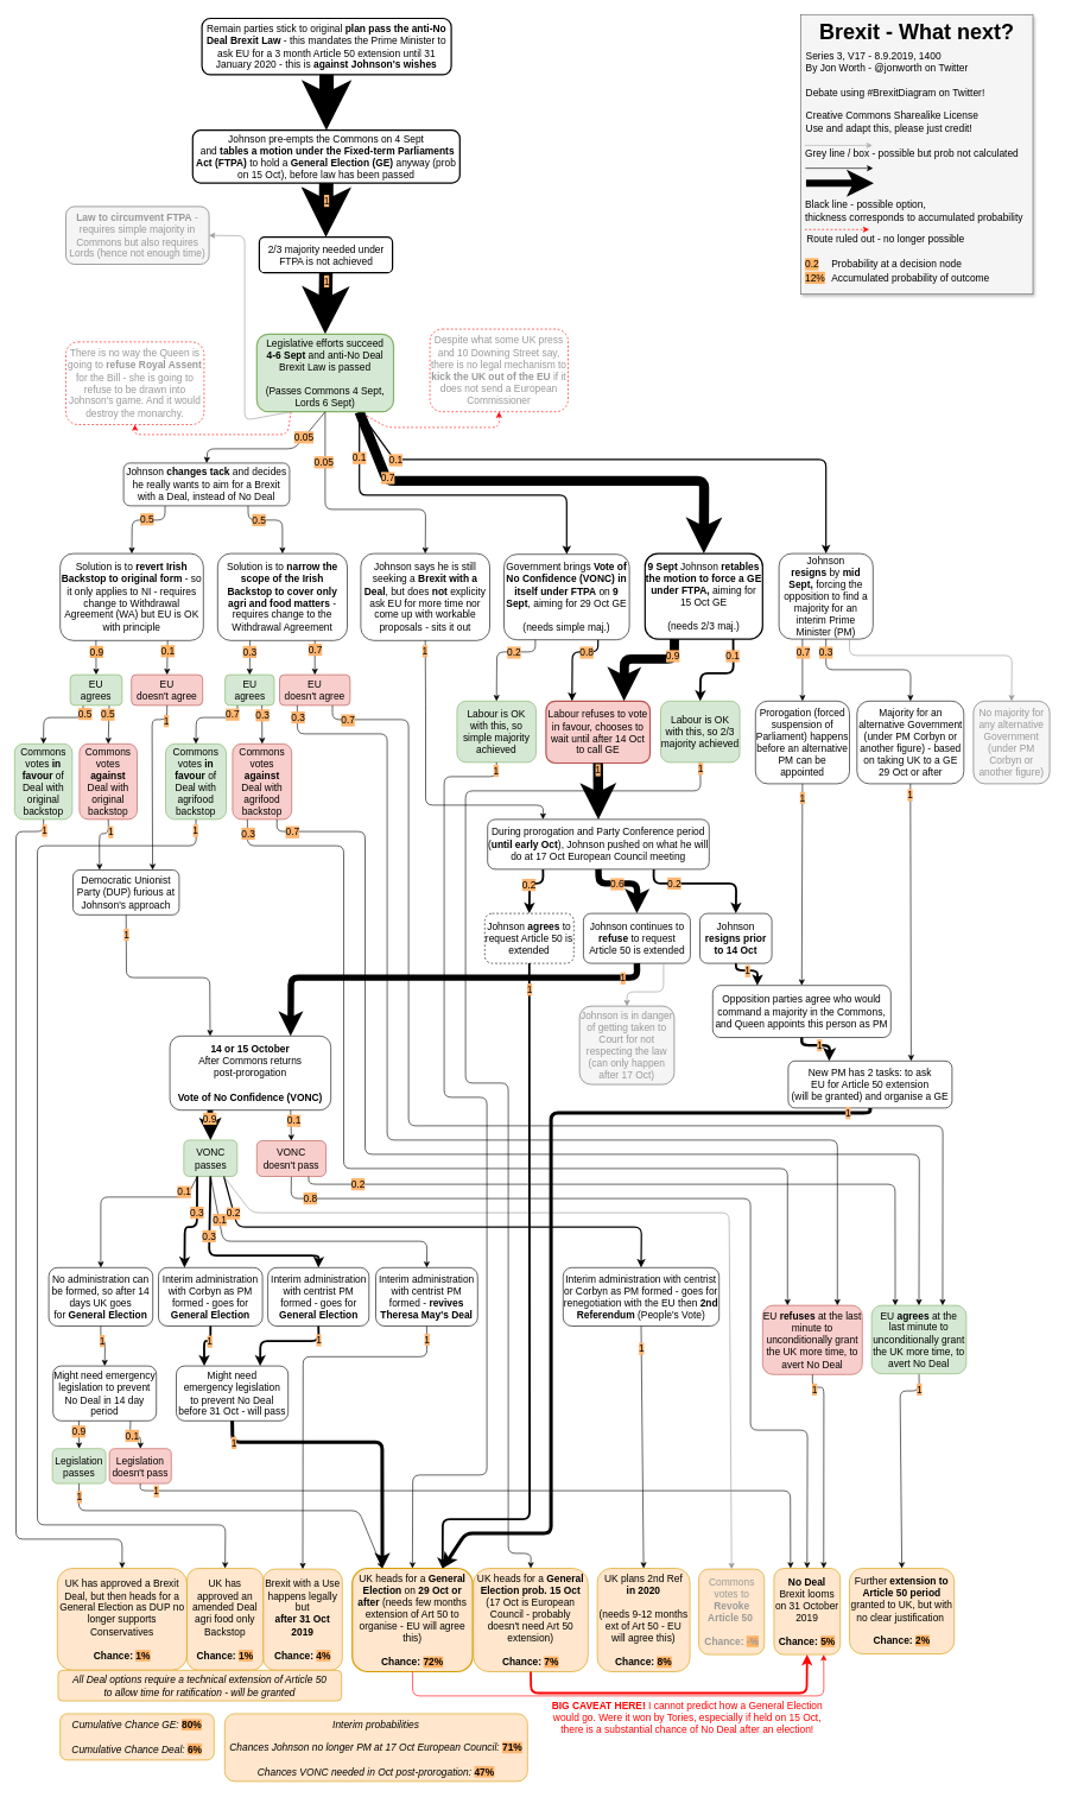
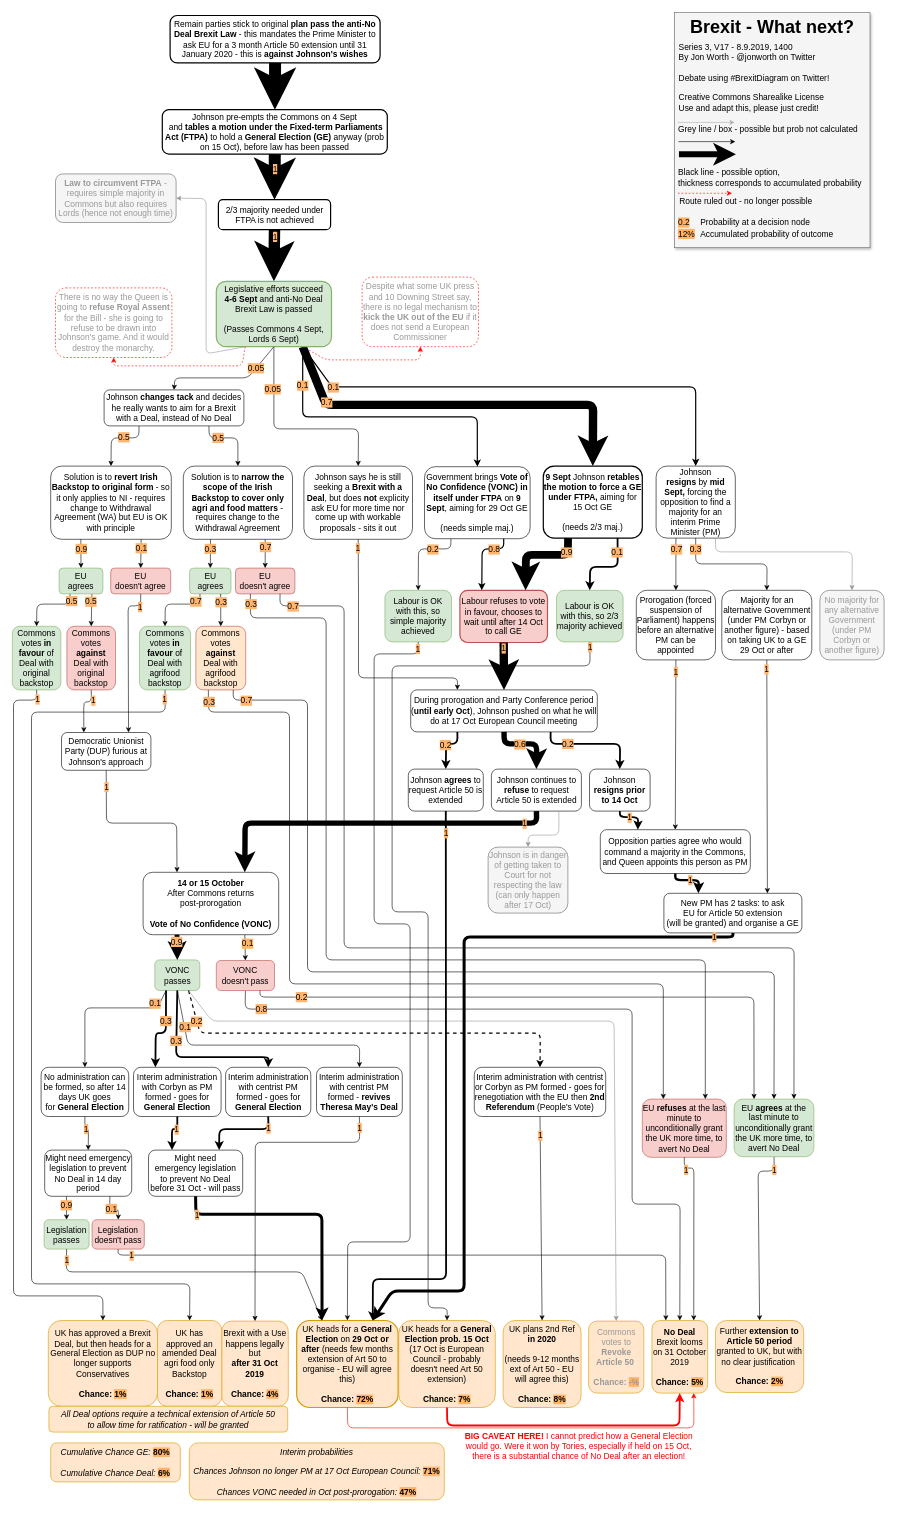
- <mxCell id="103" value="Commons votes &lt;b style=&quot;font-size: 14px;&quot;&gt;against&lt;/b&gt; Deal with agrifood backstop" style="rounded=1;whiteSpace=wrap;html=1;fontSize=14;fillColor=#f8cecc;strokeColor=#b85450;" parent="1" vertex="1"><mxGeometry x="326" y="1043" width="83" height="106" as="geometry" /></mxCell>
+ <mxCell id="103" value="Commons votes &lt;b style=&quot;font-size: 14px;&quot;&gt;against&lt;/b&gt; Deal with agrifood backstop" style="rounded=1;whiteSpace=wrap;html=1;fontSize=14;fillColor=#ffe6cc;strokeColor=#b85450;" parent="1" vertex="1"><mxGeometry x="326" y="1043" width="83" height="106" as="geometry" /></mxCell>
- <mxCell id="196" value="Johnson &lt;b&gt;agrees&lt;/b&gt;&amp;nbsp;to request Article 50 is extended" style="rounded=1;whiteSpace=wrap;html=1;labelBackgroundColor=none;strokeWidth=1;fontSize=14;dashed=1;" parent="1" vertex="1"><mxGeometry x="680" y="1281" width="125" height="70" as="geometry" /></mxCell>
+ <mxCell id="196" value="Johnson &lt;b&gt;agrees&lt;/b&gt;&amp;nbsp;to request Article 50 is extended" style="rounded=1;whiteSpace=wrap;html=1;labelBackgroundColor=none;strokeWidth=1;fontSize=14;" parent="1" vertex="1"><mxGeometry x="680" y="1281" width="125" height="70" as="geometry" /></mxCell>
- <mxCell id="85" value="" style="endArrow=classic;html=1;strokeWidth=2;fontSize=14;entryX=0.5;entryY=0;entryDx=0;entryDy=0;exitX=0.75;exitY=1;exitDx=0;exitDy=0;" parent="1" source="41" target="58" edge="1"><mxGeometry width="50" height="50" relative="1" as="geometry"><mxPoint x="322.25" y="1675.5" as="sourcePoint" /><mxPoint x="156" y="1761" as="targetPoint" /><Array as="points"><mxPoint x="333" y="1721" /><mxPoint x="900" y="1721" /></Array></mxGeometry></mxCell>
+ <mxCell id="85" value="" style="endArrow=classic;html=1;strokeWidth=2;fontSize=14;entryX=0.5;entryY=0;entryDx=0;entryDy=0;exitX=0.75;exitY=1;exitDx=0;exitDy=0;dashed=1;" parent="1" source="41" target="58" edge="1"><mxGeometry width="50" height="50" relative="1" as="geometry"><mxPoint x="322.25" y="1675.5" as="sourcePoint" /><mxPoint x="156" y="1761" as="targetPoint" /><Array as="points"><mxPoint x="333" y="1721" /><mxPoint x="900" y="1721" /></Array></mxGeometry></mxCell>
